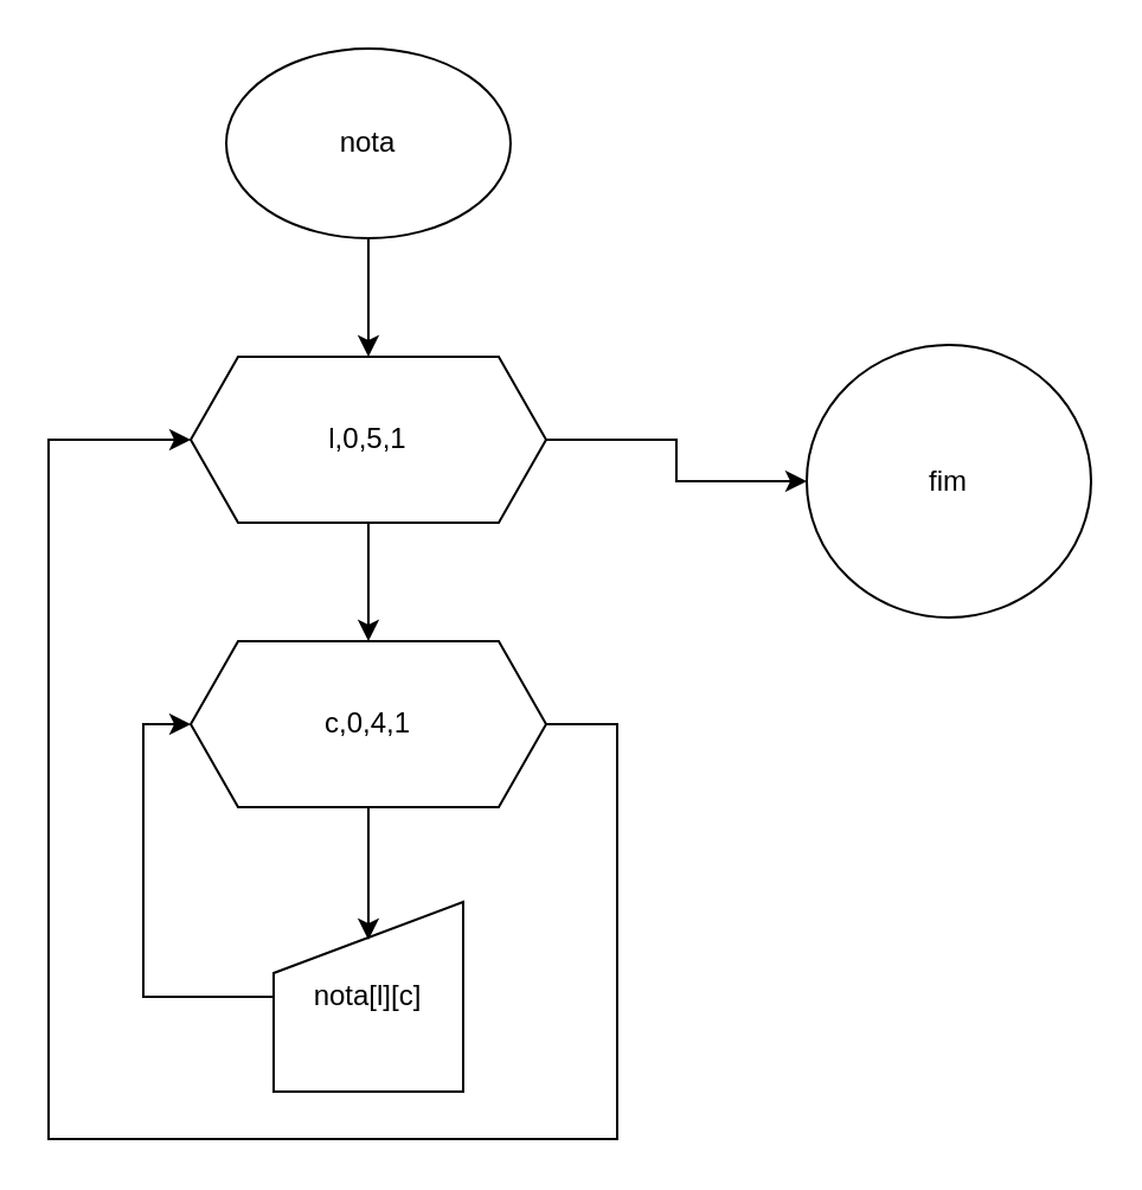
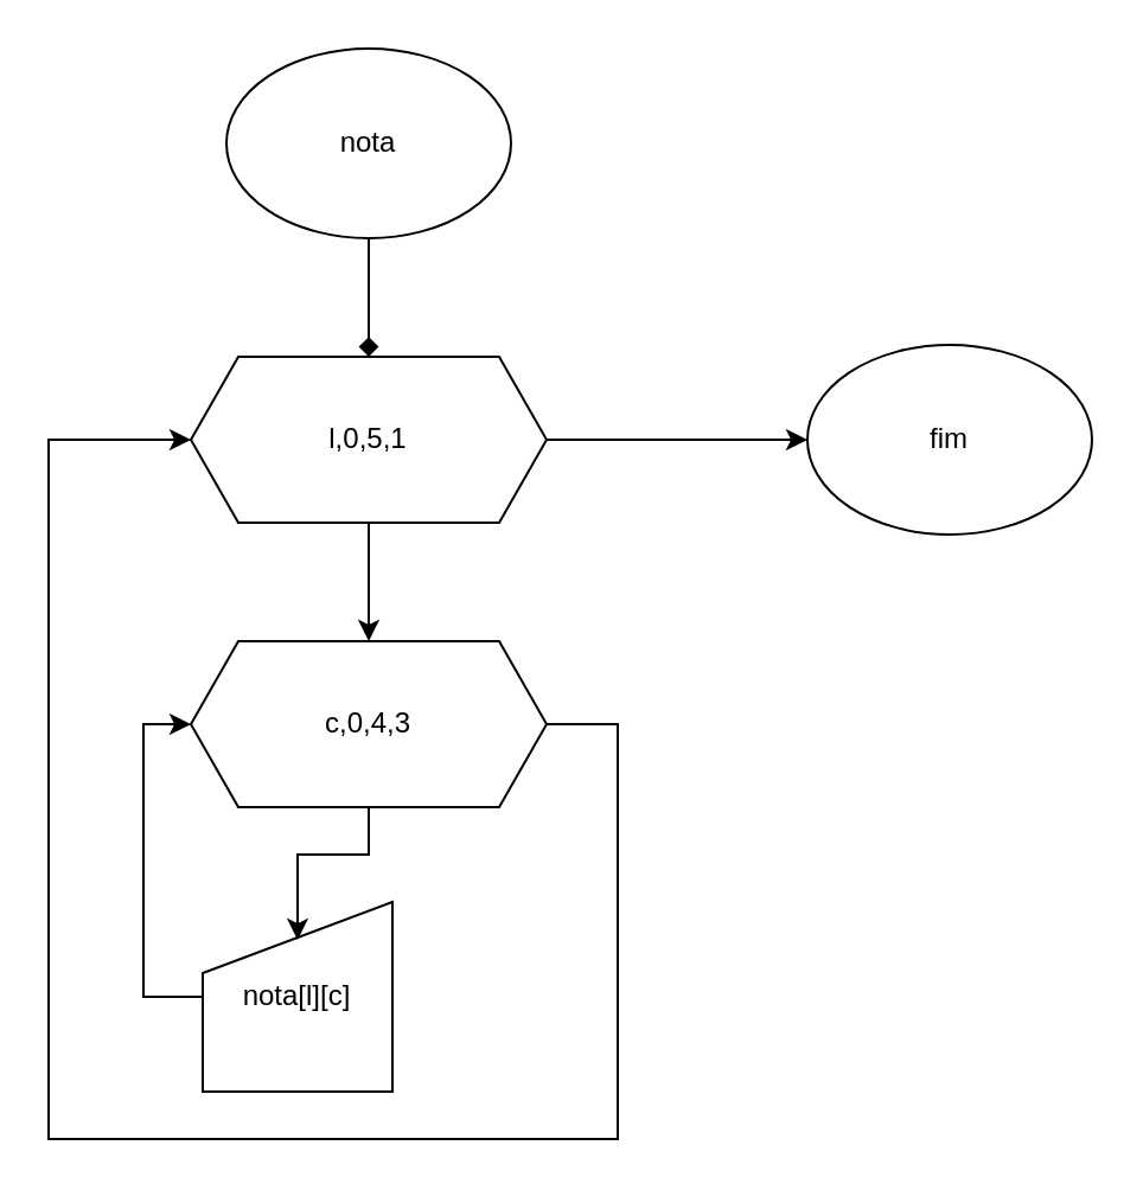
- <mxCell id="3" style="edgeStyle=orthogonalEdgeStyle;rounded=0;orthogonalLoop=1;jettySize=auto;html=1;entryX=0.5;entryY=0;entryDx=0;entryDy=0;" parent="1" source="4" target="7" edge="1"><mxGeometry relative="1" as="geometry" /></mxCell>
+ <mxCell id="3" style="edgeStyle=orthogonalEdgeStyle;rounded=0;orthogonalLoop=1;jettySize=auto;html=1;entryX=0.5;entryY=0;entryDx=0;entryDy=0;endArrow=diamond;" parent="1" source="4" target="7" edge="1"><mxGeometry relative="1" as="geometry" /></mxCell>
- <mxCell id="2" value="fim" style="ellipse;whiteSpace=wrap;html=1;" parent="1" vertex="1"><mxGeometry x="340" y="145" width="120" height="115" as="geometry" /></mxCell>
+ <mxCell id="2" value="fim" style="ellipse;whiteSpace=wrap;html=1;" parent="1" vertex="1"><mxGeometry x="340" y="145" width="120" height="80" as="geometry" /></mxCell>
- <mxCell id="9" value="c,0,4,1" style="shape=hexagon;perimeter=hexagonPerimeter2;whiteSpace=wrap;html=1;fixedSize=1;" parent="1" vertex="1"><mxGeometry x="80" y="270" width="150" height="70" as="geometry" /></mxCell>
+ <mxCell id="9" value="c,0,4,3" style="shape=hexagon;perimeter=hexagonPerimeter2;whiteSpace=wrap;html=1;fixedSize=1;" parent="1" vertex="1"><mxGeometry x="80" y="270" width="150" height="70" as="geometry" /></mxCell>
- <mxCell id="11" value="nota[l][c]" style="shape=manualInput;whiteSpace=wrap;html=1;" parent="1" vertex="1"><mxGeometry x="115" y="380" width="80" height="80" as="geometry" /></mxCell>
+ <mxCell id="11" value="nota[l][c]" style="shape=manualInput;whiteSpace=wrap;html=1;" parent="1" vertex="1"><mxGeometry x="85" y="380" width="80" height="80" as="geometry" /></mxCell>
